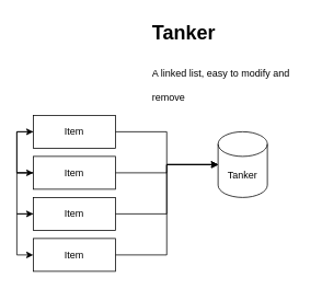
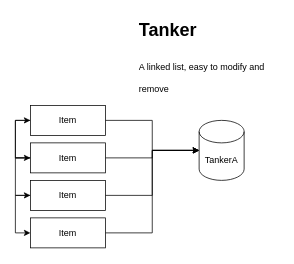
- <mxCell id="5" value="Tanker" style="shape=cylinder3;whiteSpace=wrap;html=1;boundedLbl=1;backgroundOutline=1;size=15;" vertex="1" parent="1"><mxGeometry x="265" y="160" width="60" height="80" as="geometry" /></mxCell>
+ <mxCell id="5" value="TankerA" style="shape=cylinder3;whiteSpace=wrap;html=1;boundedLbl=1;backgroundOutline=1;size=15;" vertex="1" parent="1"><mxGeometry x="265" y="160" width="60" height="80" as="geometry" /></mxCell>
